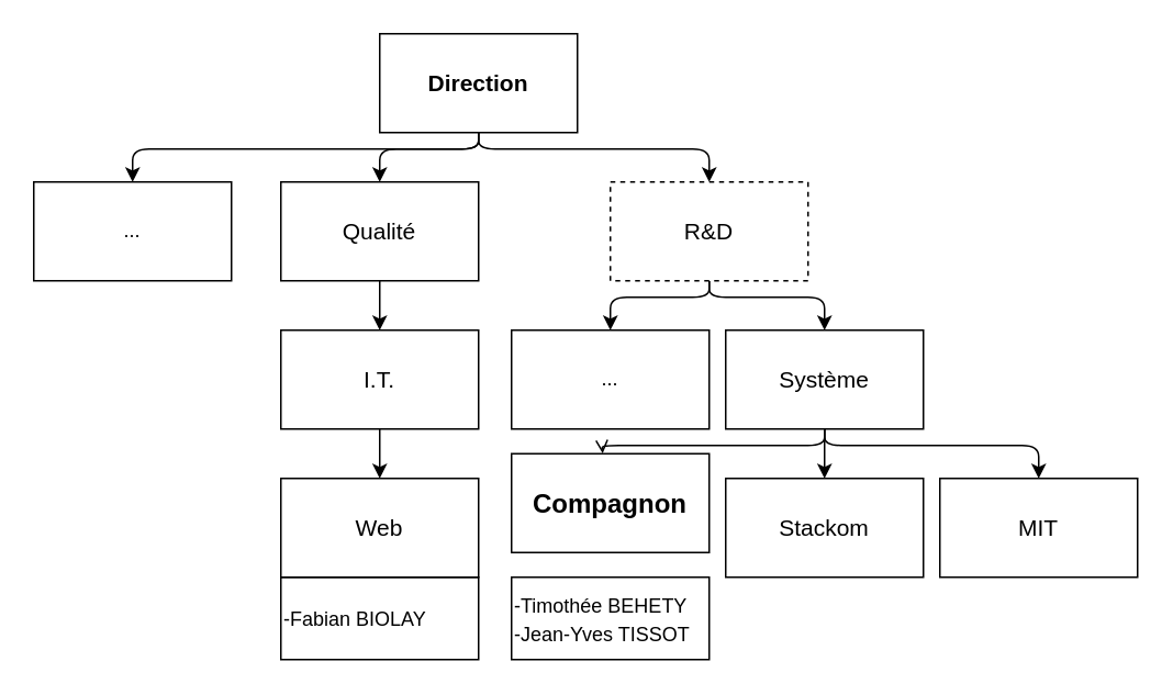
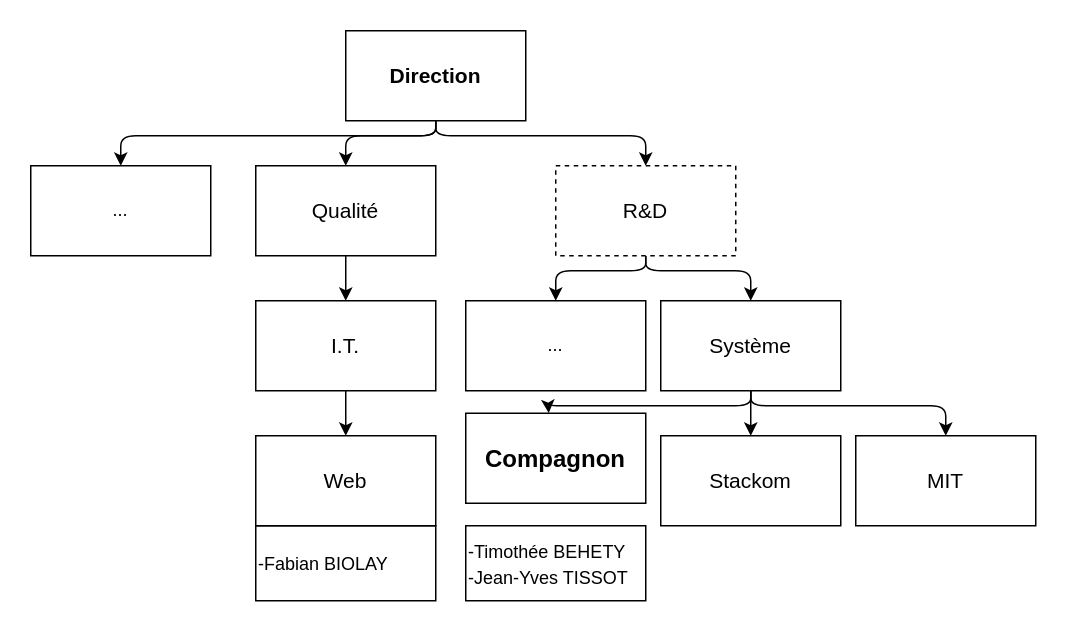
- <mxCell id="10" style="edgeStyle=none;html=1;entryX=0.461;entryY=-0.002;entryDx=0;entryDy=0;entryPerimeter=0;exitX=0.5;exitY=1;exitDx=0;exitDy=0;endArrow=open;" edge="1" parent="1" source="13" target="14"><mxGeometry relative="1" as="geometry"><Array as="points"><mxPoint x="500" y="270" /><mxPoint x="365" y="270" /></Array></mxGeometry></mxCell>
+ <mxCell id="10" style="edgeStyle=none;html=1;entryX=0.461;entryY=-0.002;entryDx=0;entryDy=0;entryPerimeter=0;exitX=0.5;exitY=1;exitDx=0;exitDy=0;" edge="1" parent="1" source="13" target="14"><mxGeometry relative="1" as="geometry"><Array as="points"><mxPoint x="500" y="270" /><mxPoint x="365" y="270" /></Array></mxGeometry></mxCell>
